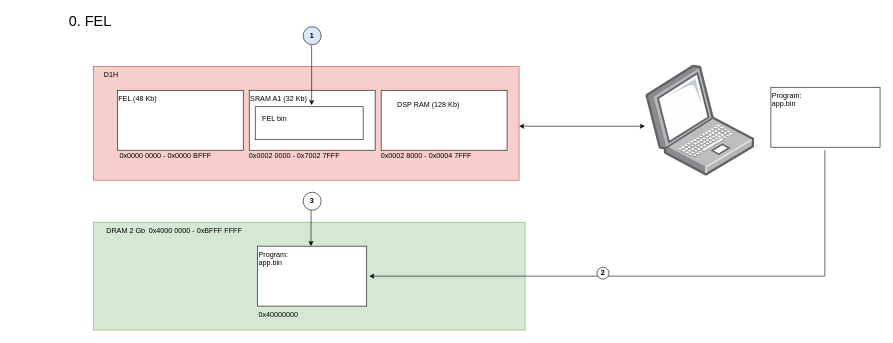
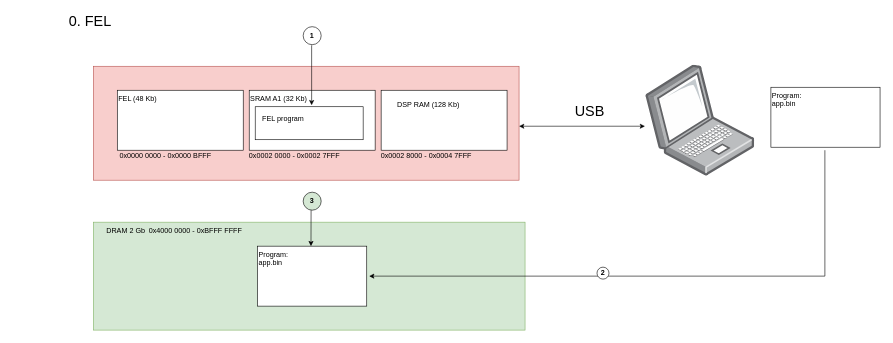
- <mxCell id="23" value="1" style="ellipse;whiteSpace=wrap;html=1;aspect=fixed;fontStyle=1;connectable=0;labelBackgroundColor=none;fillColor=#dae8fc;" parent="1" vertex="1"><mxGeometry x="505" y="44" width="30" height="30" as="geometry" /></mxCell>
+ <mxCell id="23" value="1" style="ellipse;whiteSpace=wrap;html=1;aspect=fixed;fontStyle=1;connectable=0;labelBackgroundColor=none;" parent="1" vertex="1"><mxGeometry x="505" y="44" width="30" height="30" as="geometry" /></mxCell>
- <mxCell id="9" value="D1H" style="text;html=1;align=center;verticalAlign=middle;whiteSpace=wrap;rounded=0;labelBackgroundColor=none;" parent="1" vertex="1"><mxGeometry x="155" y="110" width="60" height="30" as="geometry" /></mxCell>
+ <mxCell id="26" value="&lt;font style=&quot;font-size: 24px;&quot;&gt;USB&lt;/font&gt;" style="text;html=1;align=center;verticalAlign=middle;whiteSpace=wrap;rounded=0;" parent="1" vertex="1"><mxGeometry x="953" y="171" width="60" height="30" as="geometry" /></mxCell>
- <mxCell id="18" value="&lt;div style=&quot;text-align: center;&quot;&gt;&lt;span style=&quot;background-color: initial;&quot;&gt;FEL bin&lt;/span&gt;&lt;/div&gt;" style="text;whiteSpace=wrap;html=1;labelBackgroundColor=none;" parent="1" vertex="1"><mxGeometry x="435" y="182.5" width="200" height="50" as="geometry" /></mxCell>
+ <mxCell id="18" value="&lt;div style=&quot;text-align: center;&quot;&gt;&lt;span style=&quot;background-color: initial;&quot;&gt;FEL program&lt;/span&gt;&lt;/div&gt;" style="text;whiteSpace=wrap;html=1;labelBackgroundColor=none;" parent="1" vertex="1"><mxGeometry x="435" y="182.5" width="200" height="50" as="geometry" /></mxCell>
- <mxCell id="5" value="0x0002 0000 - 0x7002 7FFF" style="text;html=1;align=center;verticalAlign=middle;resizable=0;points=[];autosize=1;strokeColor=none;fillColor=none;connectable=0;labelBackgroundColor=none;" parent="1" vertex="1"><mxGeometry x="405" y="245" width="170" height="30" as="geometry" /></mxCell>
+ <mxCell id="5" value="0x0002 0000 - 0x0002 7FFF" style="text;html=1;align=center;verticalAlign=middle;resizable=0;points=[];autosize=1;strokeColor=none;fillColor=none;connectable=0;labelBackgroundColor=none;" parent="1" vertex="1"><mxGeometry x="405" y="245" width="170" height="30" as="geometry" /></mxCell>
- <mxCell id="30" value="3" style="ellipse;whiteSpace=wrap;html=1;aspect=fixed;fontStyle=1;connectable=0;labelBackgroundColor=none;" parent="1" vertex="1"><mxGeometry x="505" y="320" width="30" height="30" as="geometry" /></mxCell>
+ <mxCell id="30" value="3" style="ellipse;whiteSpace=wrap;html=1;aspect=fixed;fontStyle=1;connectable=0;labelBackgroundColor=none;fillColor=#d5e8d4;" parent="1" vertex="1"><mxGeometry x="505" y="320" width="30" height="30" as="geometry" /></mxCell>
- <mxCell id="20" value="&lt;span style=&quot;color: rgb(0, 0, 0); font-family: Helvetica; font-size: 12px; font-style: normal; font-variant-ligatures: normal; font-variant-caps: normal; font-weight: 400; letter-spacing: normal; orphans: 2; text-align: center; text-indent: 0px; text-transform: none; widows: 2; word-spacing: 0px; -webkit-text-stroke-width: 0px; white-space: normal; text-decoration-thickness: initial; text-decoration-style: initial; text-decoration-color: initial; float: none; display: inline !important;&quot;&gt;0x40000000&lt;/span&gt;" style="text;whiteSpace=wrap;html=1;labelBackgroundColor=none;" parent="1" vertex="1"><mxGeometry x="429" y="510" width="100" height="30" as="geometry" /></mxCell>
